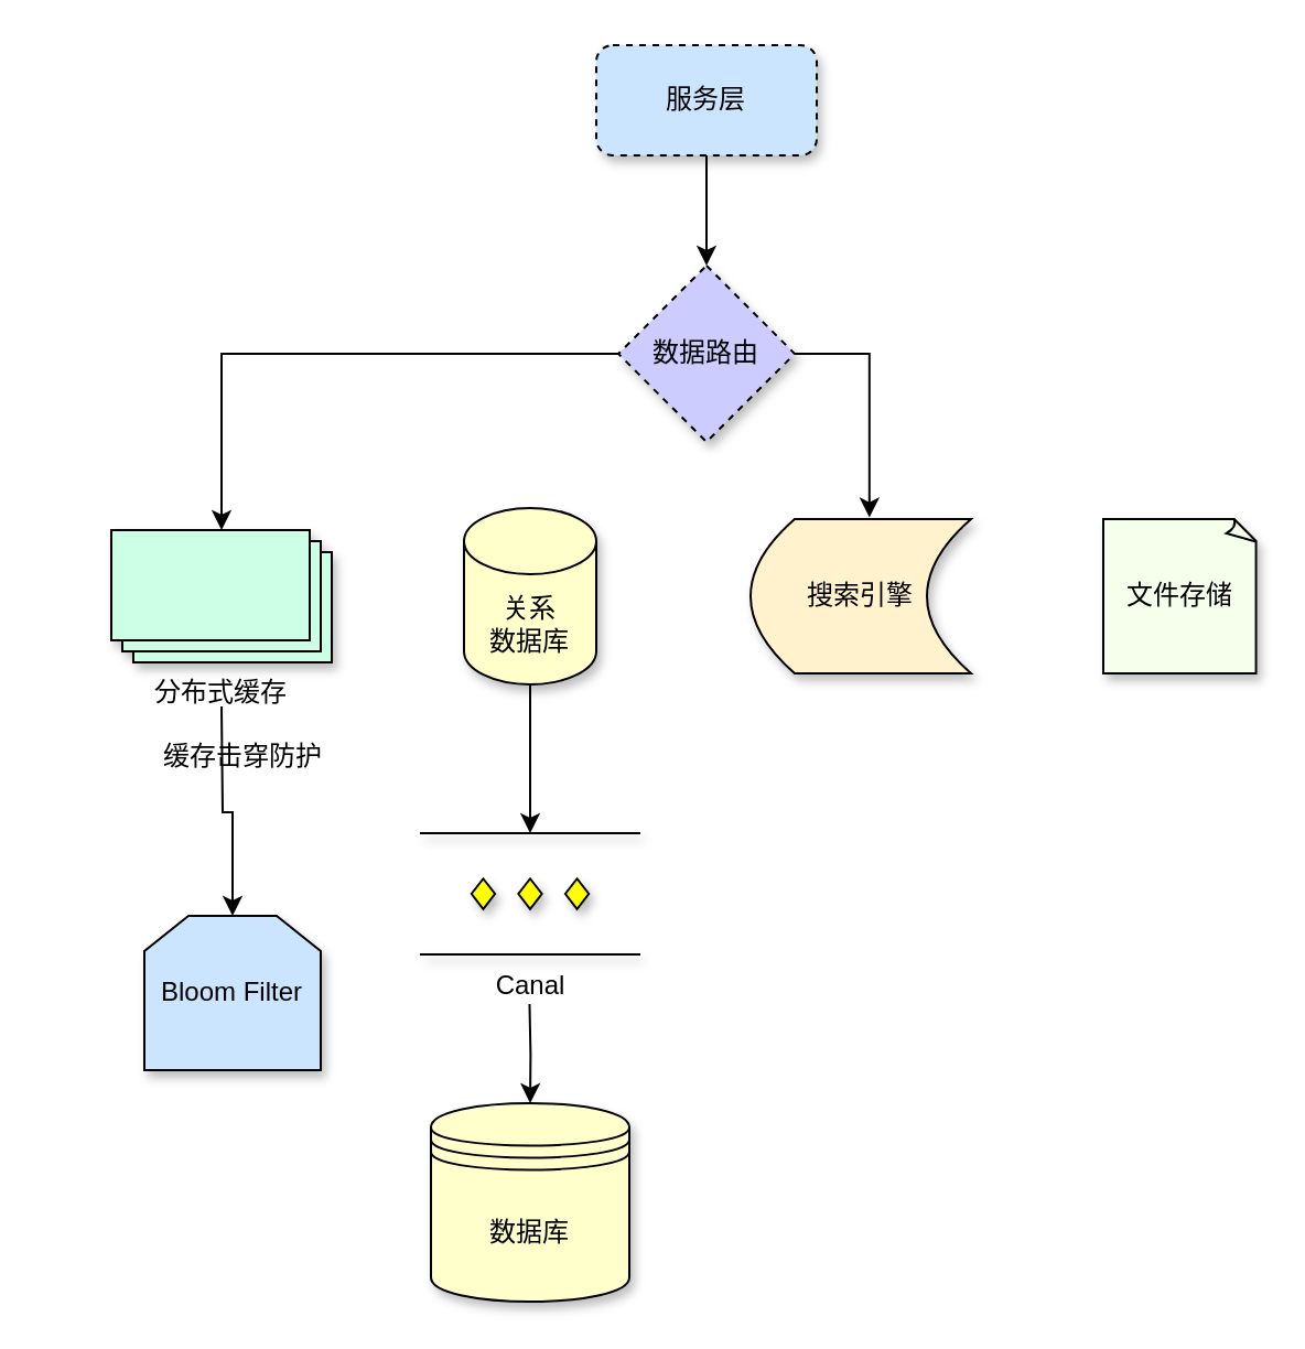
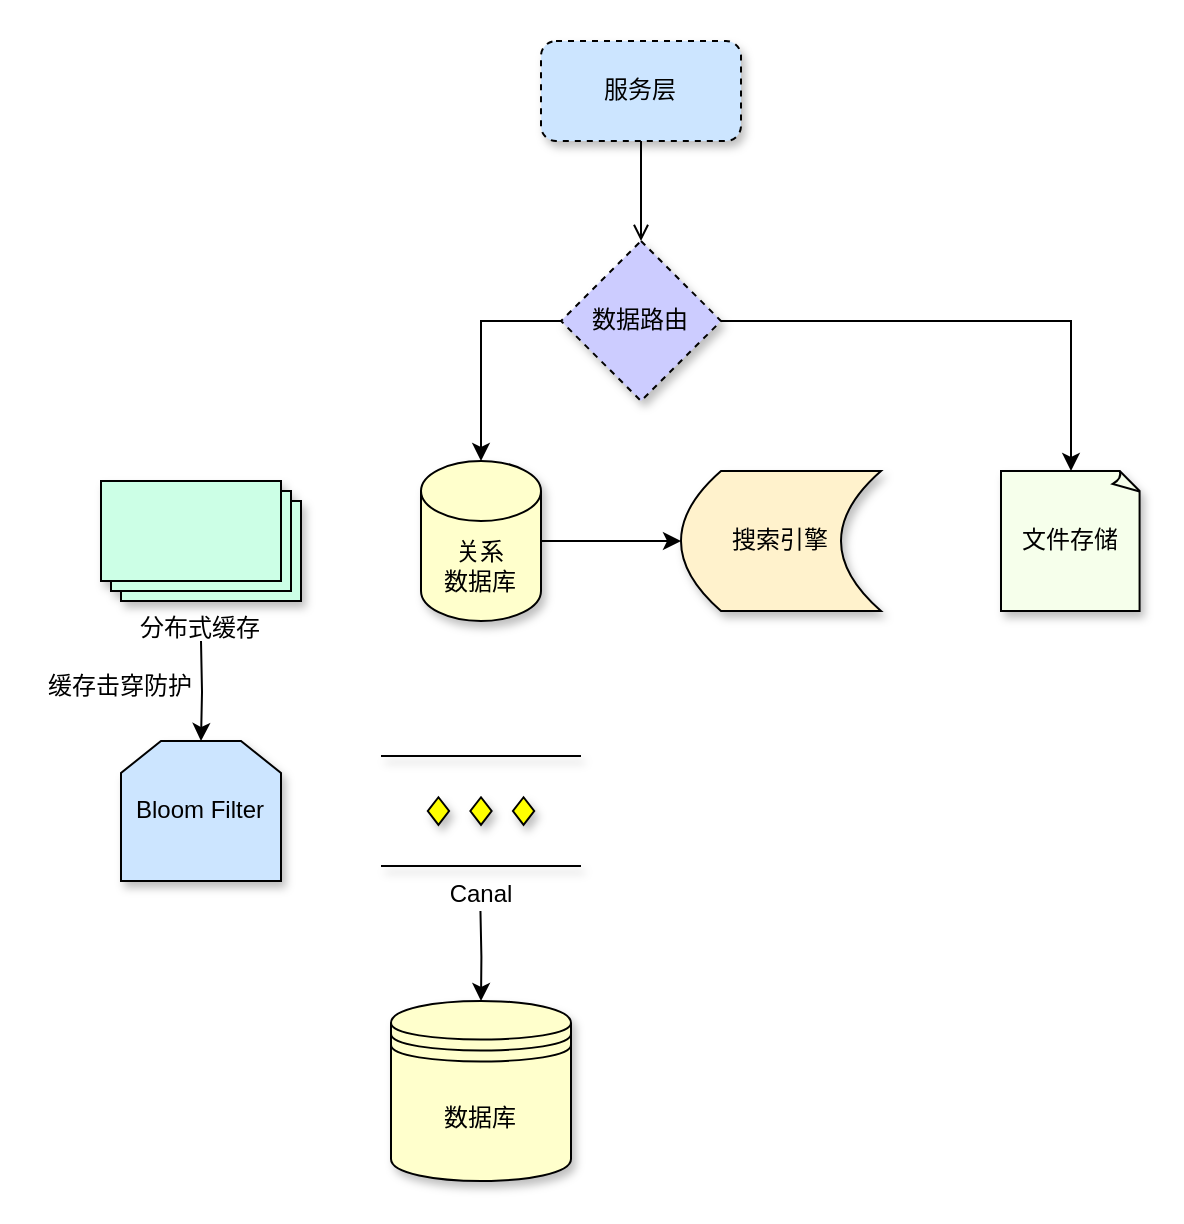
- <mxCell id="3" style="edgeStyle=orthogonalEdgeStyle;rounded=0;orthogonalLoop=1;jettySize=auto;html=1;exitX=0.5;exitY=1;exitDx=0;exitDy=0;entryX=0.5;entryY=0;entryDx=0;entryDy=0;" edge="1" parent="2" source="4" target="6"><mxGeometry relative="1" as="geometry" /></mxCell>
+ <mxCell id="3" style="edgeStyle=orthogonalEdgeStyle;rounded=0;orthogonalLoop=1;jettySize=auto;html=1;exitX=0.5;exitY=1;exitDx=0;exitDy=0;entryX=0.5;entryY=0;entryDx=0;entryDy=0;endArrow=open;" edge="1" parent="2" source="4" target="6"><mxGeometry relative="1" as="geometry" /></mxCell>
- <mxCell id="5" style="edgeStyle=orthogonalEdgeStyle;rounded=0;orthogonalLoop=1;jettySize=auto;html=1;exitX=0;exitY=0.5;exitDx=0;exitDy=0;" edge="1" parent="2" source="6" target="8"><mxGeometry relative="1" as="geometry" /></mxCell>
+ <mxCell id="16" style="edgeStyle=orthogonalEdgeStyle;rounded=0;orthogonalLoop=1;jettySize=auto;html=1;exitX=0;exitY=0.5;exitDx=0;exitDy=0;entryX=0.5;entryY=0;entryDx=0;entryDy=0;entryPerimeter=0;" edge="1" parent="2" source="6" target="9"><mxGeometry relative="1" as="geometry" /></mxCell>
- <mxCell id="17" style="edgeStyle=orthogonalEdgeStyle;rounded=0;orthogonalLoop=1;jettySize=auto;html=1;exitX=1;exitY=0.5;exitDx=0;exitDy=0;entryX=0.539;entryY=-0.01;entryDx=0;entryDy=0;entryPerimeter=0;" edge="1" parent="2" source="6" target="15"><mxGeometry relative="1" as="geometry" /></mxCell>
+ <mxCell id="17" style="edgeStyle=orthogonalEdgeStyle;rounded=0;orthogonalLoop=1;jettySize=auto;html=1;exitX=1;exitY=0.5;exitDx=0;exitDy=0;" edge="1" parent="2" source="6" target="10"><mxGeometry relative="1" as="geometry" /></mxCell>
- <mxCell id="19" style="edgeStyle=orthogonalEdgeStyle;rounded=0;orthogonalLoop=1;jettySize=auto;html=1;entryX=0.5;entryY=0;entryDx=0;entryDy=0;entryPerimeter=0;" edge="1" parent="2" source="9" target="13"><mxGeometry relative="1" as="geometry" /></mxCell>
+ <mxCell id="19" style="edgeStyle=orthogonalEdgeStyle;rounded=0;orthogonalLoop=1;jettySize=auto;html=1;" edge="1" parent="2" source="9" target="15"><mxGeometry relative="1" as="geometry" /></mxCell>
- <mxCell id="18" value="缓存击穿防护" style="text;strokeColor=none;align=center;fillColor=none;html=1;verticalAlign=middle;whiteSpace=wrap;rounded=0;" vertex="1" parent="2"><mxGeometry x="50" y="310" width="80" height="25" as="geometry" /></mxCell>
+ <mxCell id="18" value="缓存击穿防护" style="text;strokeColor=none;align=center;fillColor=none;html=1;verticalAlign=middle;whiteSpace=wrap;rounded=0;" vertex="1" parent="2"><mxGeometry y="310" width="80" height="25" as="geometry" /></mxCell>
- <mxCell id="11" value="Bloom Filter" style="shape=loopLimit;whiteSpace=wrap;html=1;fillColor=#CCE5FF;shadow=1;" vertex="1" parent="2"><mxGeometry x="45" y="395" width="80" height="70" as="geometry" /></mxCell>
+ <mxCell id="11" value="Bloom Filter" style="shape=loopLimit;whiteSpace=wrap;html=1;fillColor=#CCE5FF;shadow=1;" vertex="1" parent="2"><mxGeometry x="40" y="350" width="80" height="70" as="geometry" /></mxCell>
